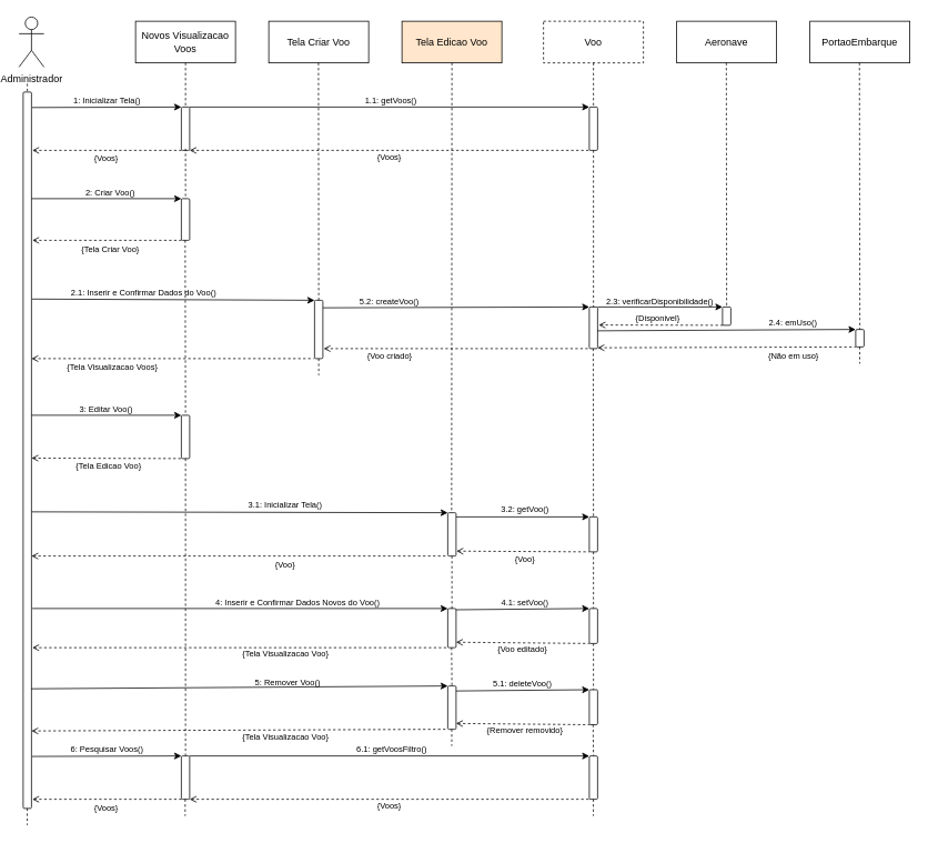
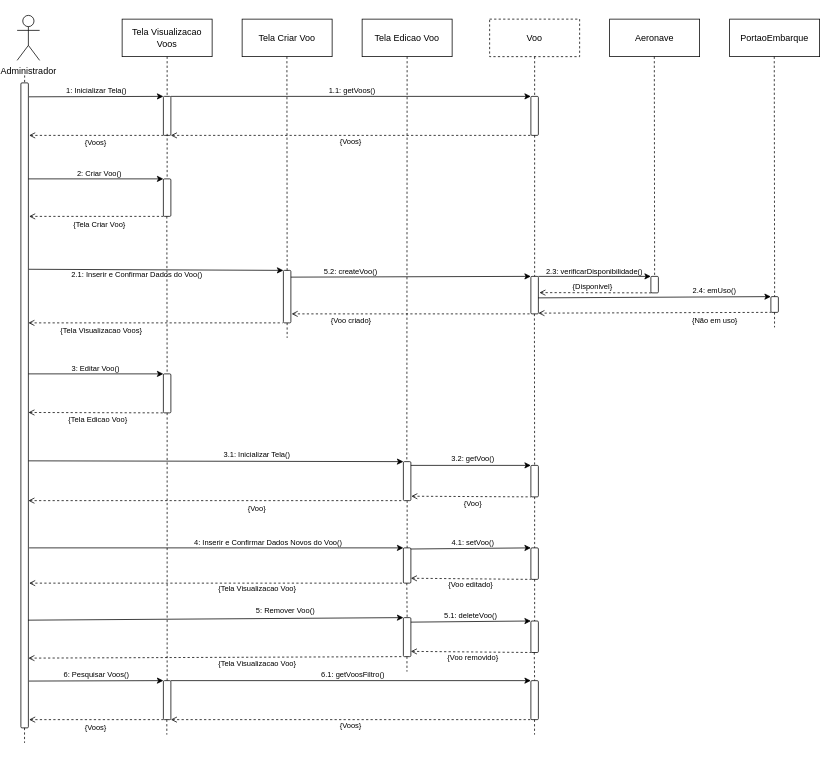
- <mxCell id="3" value="Novos Visualizacao Voos" style="rounded=0;whiteSpace=wrap;html=1;" parent="1" vertex="1"><mxGeometry x="160" y="25" width="120" height="50" as="geometry" /></mxCell>
+ <mxCell id="3" value="Tela Visualizacao Voos" style="rounded=0;whiteSpace=wrap;html=1;" parent="1" vertex="1"><mxGeometry x="160" y="25" width="120" height="50" as="geometry" /></mxCell>
- <mxCell id="25" value="Tela Edicao Voo" style="rounded=0;whiteSpace=wrap;html=1;fillColor=#ffe6cc;" parent="1" vertex="1"><mxGeometry x="480" y="25" width="120" height="50" as="geometry" /></mxCell>
+ <mxCell id="25" value="Tela Edicao Voo" style="rounded=0;whiteSpace=wrap;html=1;" parent="1" vertex="1"><mxGeometry x="480" y="25" width="120" height="50" as="geometry" /></mxCell>
- <mxCell id="18" value="&lt;font&gt;2.1: Inserir e Confirmar Dados do &lt;/font&gt;Voo&lt;font&gt;()&lt;/font&gt;" style="text;html=1;align=center;verticalAlign=middle;whiteSpace=wrap;rounded=0;fontSize=10;" parent="1" vertex="1"><mxGeometry x="45" y="340" width="250" height="20" as="geometry" /></mxCell>
+ <mxCell id="18" value="&lt;font&gt;2.1: Inserir e Confirmar Dados do &lt;/font&gt;Voo&lt;font&gt;()&lt;/font&gt;" style="text;html=1;align=center;verticalAlign=middle;whiteSpace=wrap;rounded=0;fontSize=10;" parent="1" vertex="1"><mxGeometry x="55" y="355" width="250" height="20" as="geometry" /></mxCell>
- <mxCell id="62" value="&lt;font&gt;5: Remover &lt;/font&gt;Voo&lt;font&gt;()&lt;/font&gt;" style="text;html=1;align=center;verticalAlign=middle;whiteSpace=wrap;rounded=0;fontSize=10;" parent="1" vertex="1"><mxGeometry x="218" y="807.5" width="250" height="20" as="geometry" /></mxCell>
+ <mxCell id="62" value="&lt;font&gt;5: Remover &lt;/font&gt;Voo&lt;font&gt;()&lt;/font&gt;" style="text;html=1;align=center;verticalAlign=middle;whiteSpace=wrap;rounded=0;fontSize=10;" parent="1" vertex="1"><mxGeometry x="253" y="802.5" width="250" height="20" as="geometry" /></mxCell>
- <mxCell id="74" value="{Remover removido}" style="text;html=1;align=center;verticalAlign=middle;whiteSpace=wrap;rounded=0;fontSize=10;" parent="1" vertex="1"><mxGeometry x="563" y="865.5" width="130" height="20" as="geometry" /></mxCell>
+ <mxCell id="74" value="{Voo removido}" style="text;html=1;align=center;verticalAlign=middle;whiteSpace=wrap;rounded=0;fontSize=10;" parent="1" vertex="1"><mxGeometry x="563" y="865.5" width="130" height="20" as="geometry" /></mxCell>
